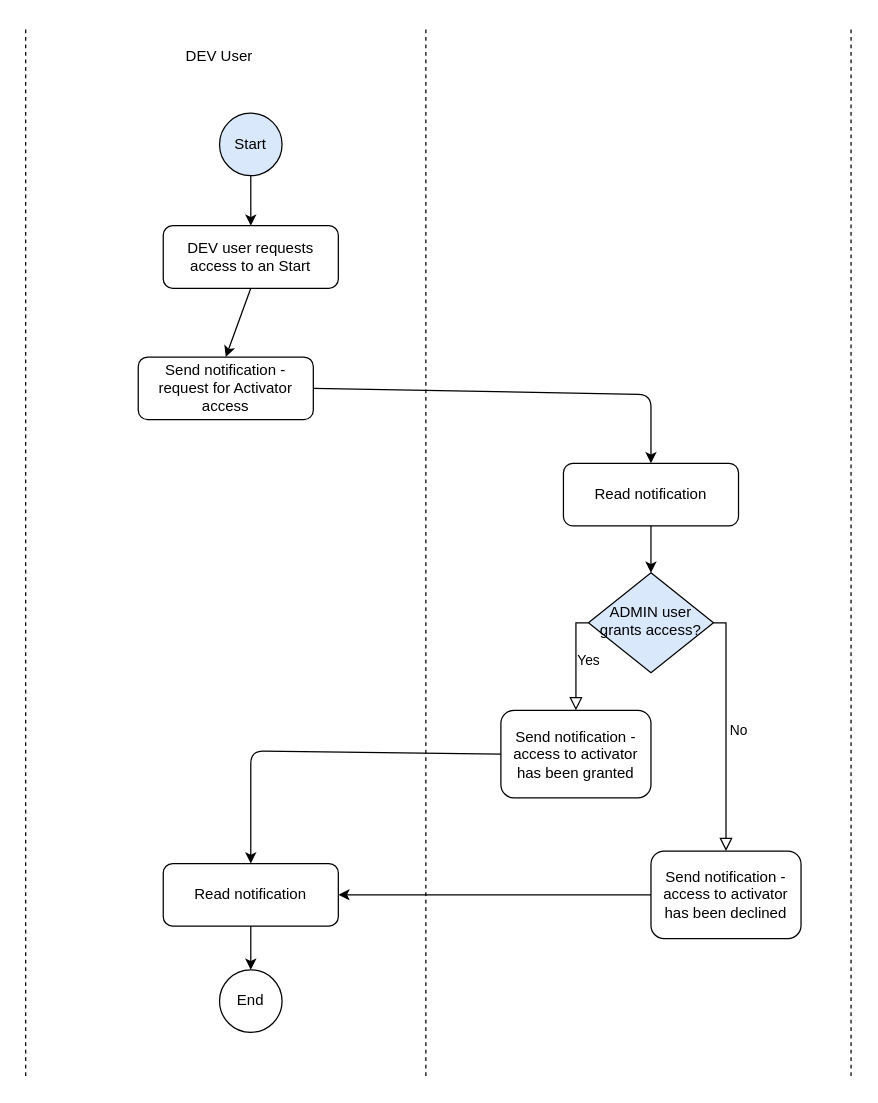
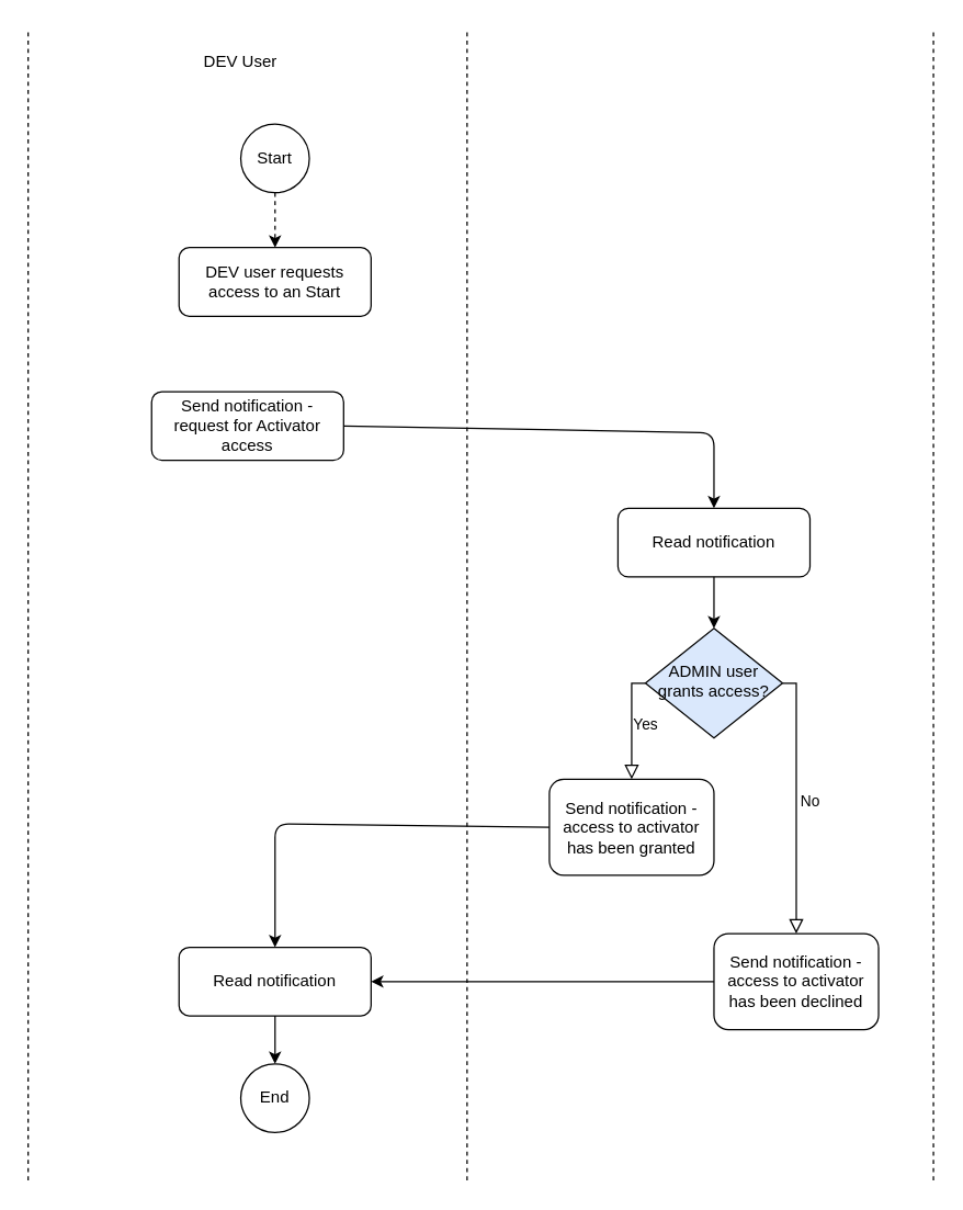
- <mxCell id="6" value="Start" style="ellipse;whiteSpace=wrap;html=1;aspect=fixed;fillColor=#dae8fc;" vertex="1" parent="1"><mxGeometry x="175" y="90" width="50" height="50" as="geometry" /></mxCell>
+ <mxCell id="6" value="Start" style="ellipse;whiteSpace=wrap;html=1;aspect=fixed;" vertex="1" parent="1"><mxGeometry x="175" y="90" width="50" height="50" as="geometry" /></mxCell>
- <mxCell id="7" value="" style="endArrow=classic;html=1;entryX=0.5;entryY=0;entryDx=0;entryDy=0;exitX=0.5;exitY=1;exitDx=0;exitDy=0;" edge="1" parent="1" source="6" target="2"><mxGeometry width="50" height="50" relative="1" as="geometry"><mxPoint x="-40" y="200" as="sourcePoint" /><mxPoint x="10" y="150" as="targetPoint" /></mxGeometry></mxCell>
+ <mxCell id="7" value="" style="endArrow=classic;html=1;entryX=0.5;entryY=0;entryDx=0;entryDy=0;exitX=0.5;exitY=1;exitDx=0;exitDy=0;dashed=1;" edge="1" parent="1" source="6" target="2"><mxGeometry width="50" height="50" relative="1" as="geometry"><mxPoint x="-40" y="200" as="sourcePoint" /><mxPoint x="10" y="150" as="targetPoint" /></mxGeometry></mxCell>
- <mxCell id="13" value="" style="endArrow=classic;html=1;entryX=0.5;entryY=0;entryDx=0;entryDy=0;exitX=0.5;exitY=1;exitDx=0;exitDy=0;" edge="1" parent="1" source="2" target="8"><mxGeometry width="50" height="50" relative="1" as="geometry"><mxPoint x="30" y="310" as="sourcePoint" /><mxPoint x="80" y="260" as="targetPoint" /></mxGeometry></mxCell>
